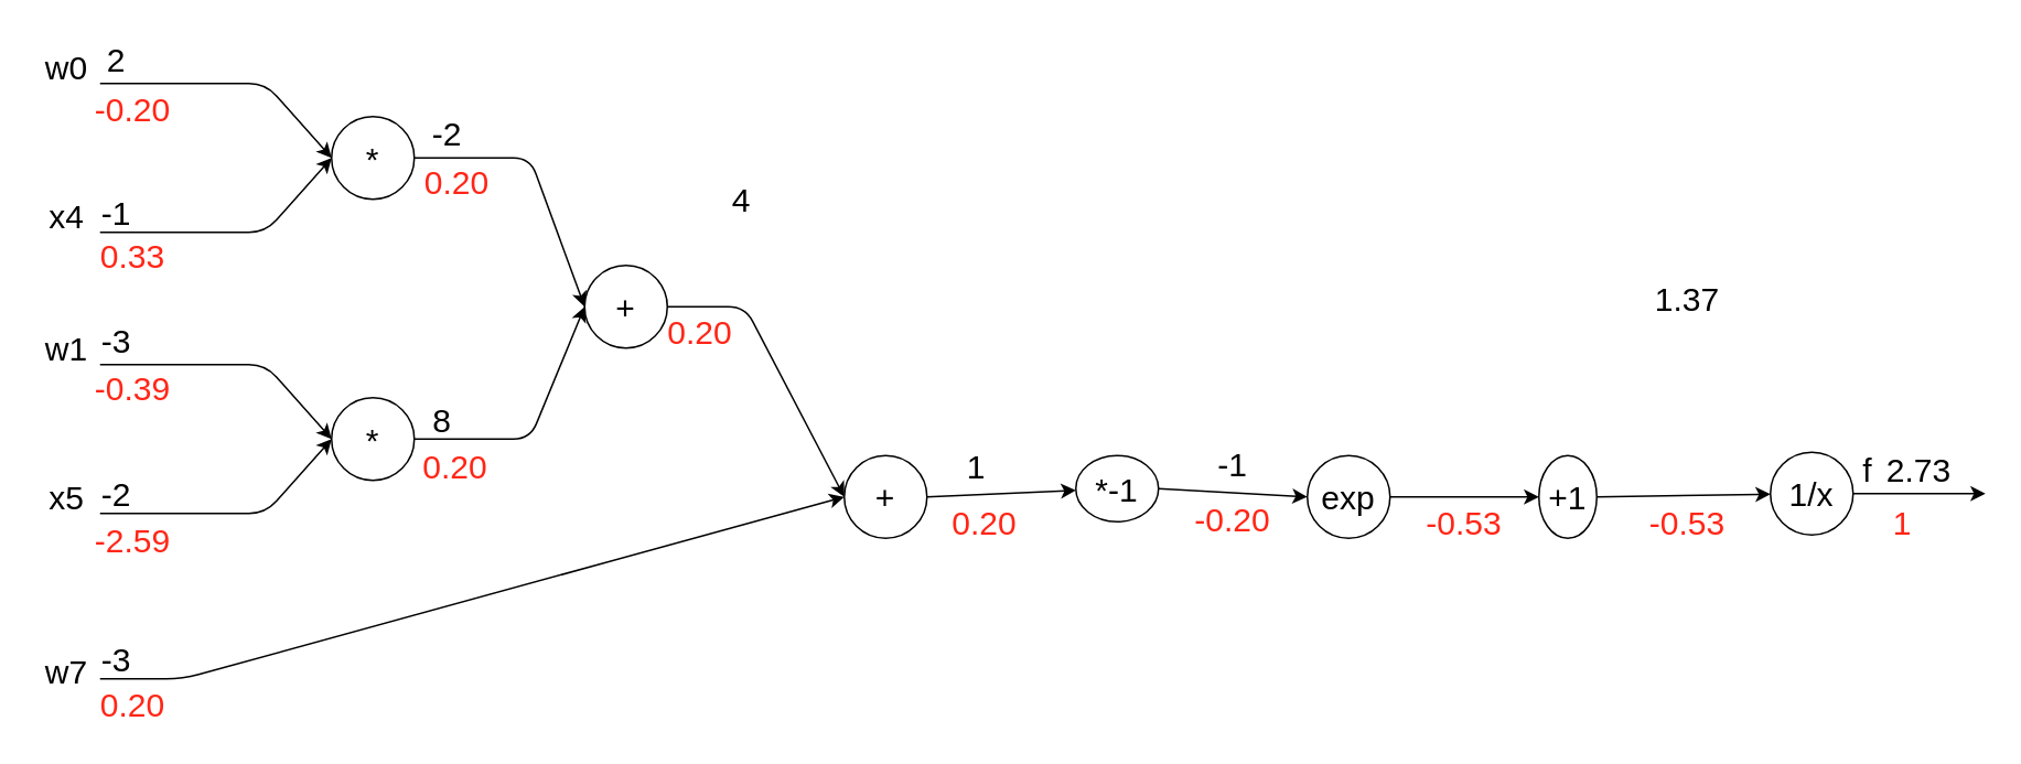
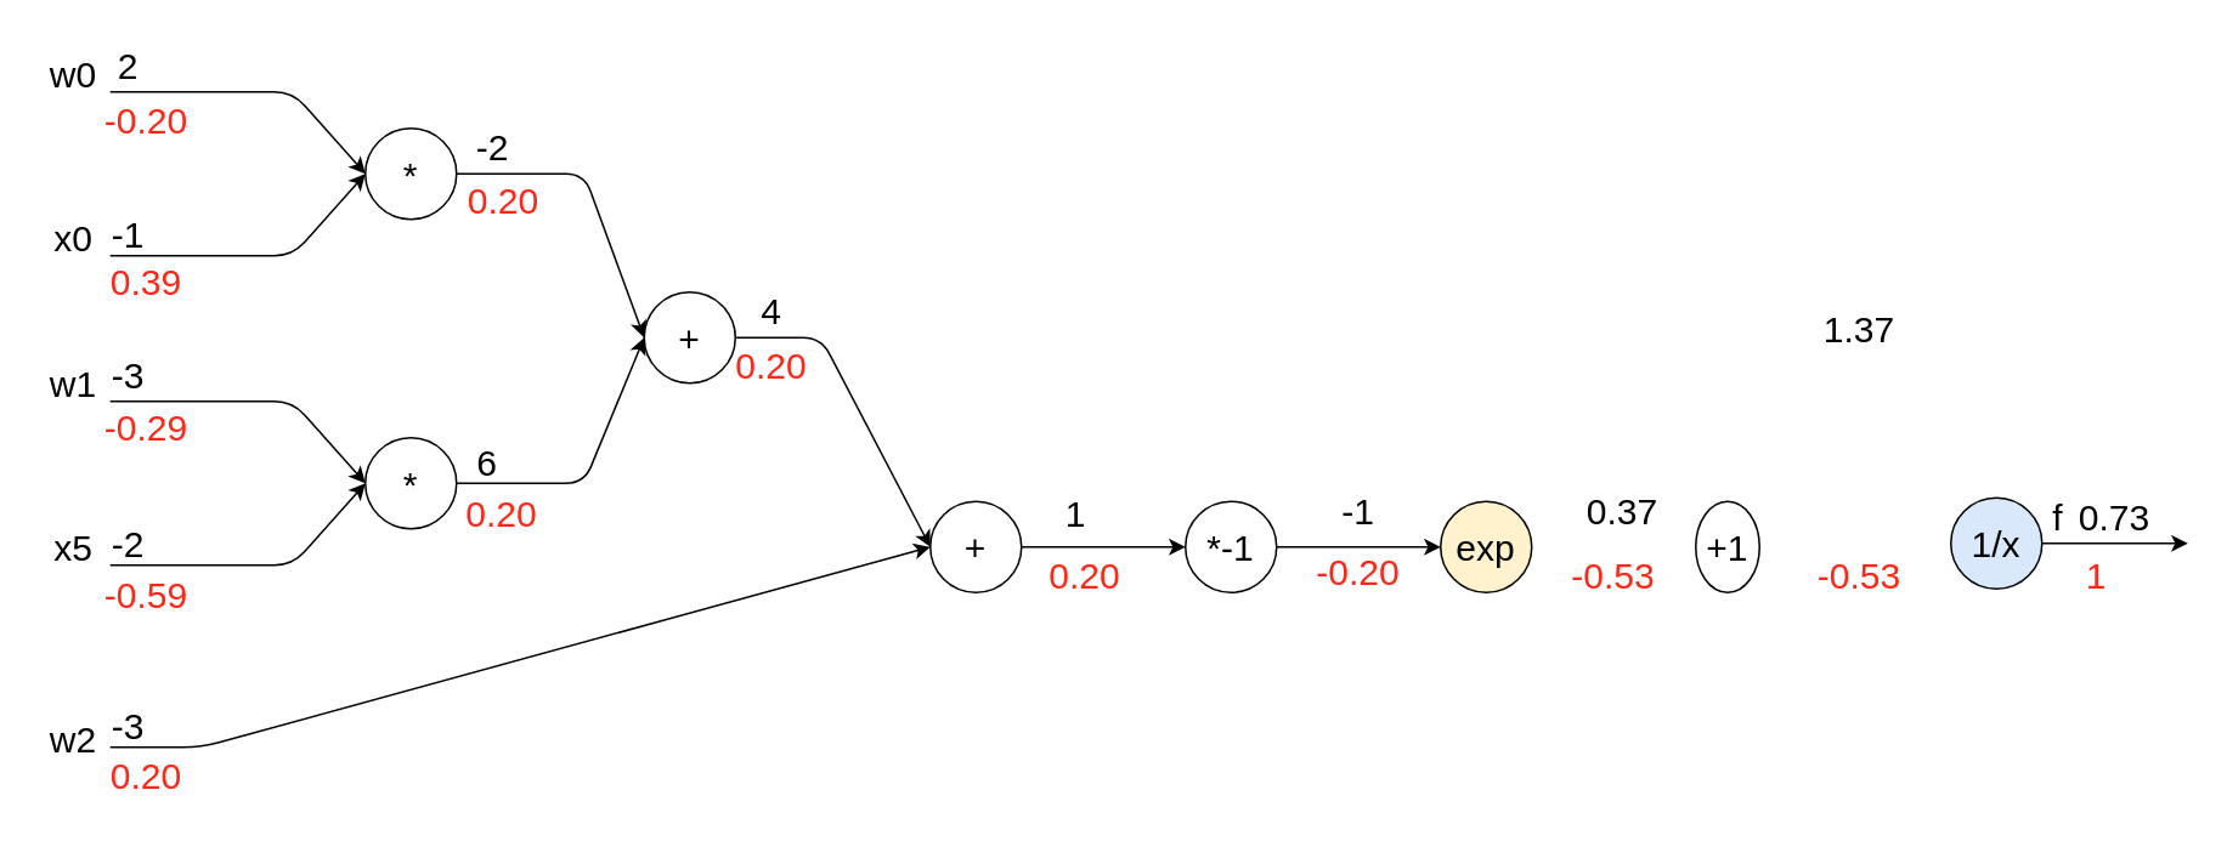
- <mxCell id="36" value="4" style="text;html=1;strokeColor=none;fillColor=none;align=center;verticalAlign=middle;whiteSpace=wrap;rounded=0;fontSize=20;" vertex="1" parent="1"><mxGeometry x="428" y="105" width="40" height="30" as="geometry" /></mxCell>
+ <mxCell id="36" value="4" style="text;html=1;strokeColor=none;fillColor=none;align=center;verticalAlign=middle;whiteSpace=wrap;rounded=0;fontSize=20;" vertex="1" parent="1"><mxGeometry x="403" y="155" width="40" height="30" as="geometry" /></mxCell>
- <mxCell id="7" value="x4" style="text;html=1;strokeColor=none;fillColor=none;align=center;verticalAlign=middle;whiteSpace=wrap;rounded=0;fontSize=20;" vertex="1" parent="1"><mxGeometry x="20" y="120" width="40" height="20" as="geometry" /></mxCell>
+ <mxCell id="7" value="x0" style="text;html=1;strokeColor=none;fillColor=none;align=center;verticalAlign=middle;whiteSpace=wrap;rounded=0;fontSize=20;" vertex="1" parent="1"><mxGeometry x="20" y="120" width="40" height="20" as="geometry" /></mxCell>
- <mxCell id="52" value="0.33" style="text;html=1;strokeColor=none;fillColor=none;align=center;verticalAlign=middle;whiteSpace=wrap;rounded=0;fontSize=20;fontColor=#FF2617;" vertex="1" parent="1"><mxGeometry x="55" y="139" width="50" height="30" as="geometry" /></mxCell>
+ <mxCell id="52" value="0.39" style="text;html=1;strokeColor=none;fillColor=none;align=center;verticalAlign=middle;whiteSpace=wrap;rounded=0;fontSize=20;fontColor=#FF2617;" vertex="1" parent="1"><mxGeometry x="55" y="139" width="50" height="30" as="geometry" /></mxCell>
- <mxCell id="53" value="-0.39" style="text;html=1;strokeColor=none;fillColor=none;align=center;verticalAlign=middle;whiteSpace=wrap;rounded=0;fontSize=20;fontColor=#FF2617;" vertex="1" parent="1"><mxGeometry x="55" y="219" width="50" height="30" as="geometry" /></mxCell>
+ <mxCell id="53" value="-0.29" style="text;html=1;strokeColor=none;fillColor=none;align=center;verticalAlign=middle;whiteSpace=wrap;rounded=0;fontSize=20;fontColor=#FF2617;" vertex="1" parent="1"><mxGeometry x="55" y="219" width="50" height="30" as="geometry" /></mxCell>
- <mxCell id="35" value="8" style="text;html=1;strokeColor=none;fillColor=none;align=center;verticalAlign=middle;whiteSpace=wrap;rounded=0;fontSize=20;" vertex="1" parent="1"><mxGeometry x="247" y="238" width="40" height="30" as="geometry" /></mxCell>
+ <mxCell id="35" value="6" style="text;html=1;strokeColor=none;fillColor=none;align=center;verticalAlign=middle;whiteSpace=wrap;rounded=0;fontSize=20;" vertex="1" parent="1"><mxGeometry x="247" y="238" width="40" height="30" as="geometry" /></mxCell>
+ <mxCell id="39" value="0.37" style="text;html=1;strokeColor=none;fillColor=none;align=center;verticalAlign=middle;whiteSpace=wrap;rounded=0;fontSize=20;" vertex="1" parent="1"><mxGeometry x="870" y="265" width="40" height="30" as="geometry" /></mxCell>
- <mxCell id="41" value="2.73" style="text;html=1;strokeColor=none;fillColor=none;align=center;verticalAlign=middle;whiteSpace=wrap;rounded=0;fontSize=20;" vertex="1" parent="1"><mxGeometry x="1140" y="268" width="40" height="30" as="geometry" /></mxCell>
+ <mxCell id="41" value="0.73" style="text;html=1;strokeColor=none;fillColor=none;align=center;verticalAlign=middle;whiteSpace=wrap;rounded=0;fontSize=20;" vertex="1" parent="1"><mxGeometry x="1140" y="268" width="40" height="30" as="geometry" /></mxCell>
- <mxCell id="23" value="&lt;font style=&quot;font-size: 20px&quot;&gt;*-1&lt;/font&gt;" style="ellipse;whiteSpace=wrap;html=1;aspect=fixed;" vertex="1" parent="1"><mxGeometry x="650" y="275" width="50" height="40" as="geometry" /></mxCell>
+ <mxCell id="23" value="&lt;font style=&quot;font-size: 20px&quot;&gt;*-1&lt;/font&gt;" style="ellipse;whiteSpace=wrap;html=1;aspect=fixed;" vertex="1" parent="1"><mxGeometry x="650" y="275" width="50" height="50" as="geometry" /></mxCell>
- <mxCell id="26" value="&lt;font style=&quot;font-size: 20px&quot;&gt;1/x&lt;/font&gt;" style="ellipse;whiteSpace=wrap;html=1;aspect=fixed;" vertex="1" parent="1"><mxGeometry x="1070" y="273" width="50" height="50" as="geometry" /></mxCell>
+ <mxCell id="26" value="&lt;font style=&quot;font-size: 20px&quot;&gt;1/x&lt;/font&gt;" style="ellipse;whiteSpace=wrap;html=1;aspect=fixed;fillColor=#dae8fc;" vertex="1" parent="1"><mxGeometry x="1070" y="273" width="50" height="50" as="geometry" /></mxCell>
- <mxCell id="30" value="" style="endArrow=classic;html=1;fontSize=20;fontColor=#FF2617;exitX=1;exitY=0.5;exitDx=0;exitDy=0;" edge="1" parent="1" source="25" target="26"><mxGeometry width="50" height="50" relative="1" as="geometry"><mxPoint x="1010" y="280" as="sourcePoint" /><mxPoint x="1060" y="230" as="targetPoint" /></mxGeometry></mxCell>
- <mxCell id="24" value="&lt;font style=&quot;font-size: 20px&quot;&gt;exp&lt;/font&gt;" style="ellipse;whiteSpace=wrap;html=1;aspect=fixed;" vertex="1" parent="1"><mxGeometry x="790" y="275" width="50" height="50" as="geometry" /></mxCell>
+ <mxCell id="24" value="&lt;font style=&quot;font-size: 20px&quot;&gt;exp&lt;/font&gt;" style="ellipse;whiteSpace=wrap;html=1;aspect=fixed;fillColor=#fff2cc;" vertex="1" parent="1"><mxGeometry x="790" y="275" width="50" height="50" as="geometry" /></mxCell>
- <mxCell id="29" value="" style="endArrow=classic;html=1;fontSize=20;fontColor=#FF2617;exitX=1;exitY=0.5;exitDx=0;exitDy=0;entryX=0;entryY=0.5;entryDx=0;entryDy=0;" edge="1" parent="1" source="24" target="25"><mxGeometry width="50" height="50" relative="1" as="geometry"><mxPoint x="860" y="280" as="sourcePoint" /><mxPoint x="910" y="230" as="targetPoint" /></mxGeometry></mxCell>
- <mxCell id="54" value="-2.59" style="text;html=1;strokeColor=none;fillColor=none;align=center;verticalAlign=middle;whiteSpace=wrap;rounded=0;fontSize=20;fontColor=#FF2617;" vertex="1" parent="1"><mxGeometry x="55" y="311" width="50" height="30" as="geometry" /></mxCell>
+ <mxCell id="54" value="-0.59" style="text;html=1;strokeColor=none;fillColor=none;align=center;verticalAlign=middle;whiteSpace=wrap;rounded=0;fontSize=20;fontColor=#FF2617;" vertex="1" parent="1"><mxGeometry x="55" y="311" width="50" height="30" as="geometry" /></mxCell>
- <mxCell id="21" value="w7" style="text;html=1;strokeColor=none;fillColor=none;align=center;verticalAlign=middle;whiteSpace=wrap;rounded=0;fontSize=20;" vertex="1" parent="1"><mxGeometry x="20" y="390" width="40" height="30" as="geometry" /></mxCell>
+ <mxCell id="21" value="w2" style="text;html=1;strokeColor=none;fillColor=none;align=center;verticalAlign=middle;whiteSpace=wrap;rounded=0;fontSize=20;" vertex="1" parent="1"><mxGeometry x="20" y="390" width="40" height="30" as="geometry" /></mxCell>
